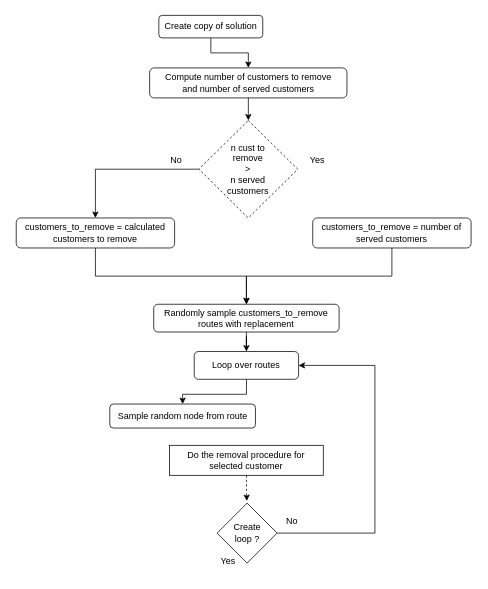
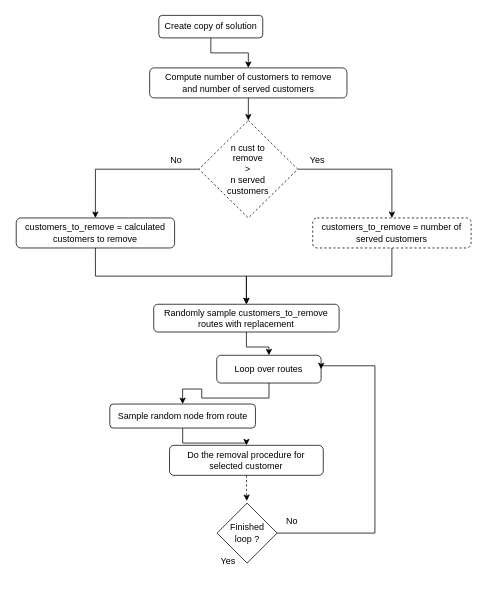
+ <mxCell id="16" style="edgeStyle=orthogonalEdgeStyle;rounded=0;orthogonalLoop=1;jettySize=auto;html=1;exitX=1;exitY=0.5;exitDx=0;exitDy=0;entryX=0.5;entryY=0;entryDx=0;entryDy=0;" parent="1" source="17" target="21" edge="1"><mxGeometry relative="1" as="geometry" /></mxCell>
- <mxCell id="21" value="customers_to_remove = number of served customers" style="rounded=1;whiteSpace=wrap;html=1;fillColor=none;" parent="1" vertex="1"><mxGeometry x="416.1" y="290" width="211.06" height="40" as="geometry" /></mxCell>
+ <mxCell id="21" value="customers_to_remove = number of served customers" style="rounded=1;whiteSpace=wrap;html=1;fillColor=none;dashed=1;" parent="1" vertex="1"><mxGeometry x="416.1" y="290" width="211.06" height="40" as="geometry" /></mxCell>
- <mxCell id="7" value="Loop over routes" style="rounded=1;whiteSpace=wrap;html=1;fillColor=none;" parent="1" vertex="1"><mxGeometry x="258.16" y="468" width="139.1" height="37" as="geometry" /></mxCell>
+ <mxCell id="7" value="Loop over routes" style="rounded=1;whiteSpace=wrap;html=1;fillColor=none;" parent="1" vertex="1"><mxGeometry x="288.16" y="473" width="139.1" height="37" as="geometry" /></mxCell>
+ <mxCell id="8" value="" style="edgeStyle=orthogonalEdgeStyle;rounded=0;orthogonalLoop=1;jettySize=auto;html=1;" edge="1" parent="1" source="9" target="25"><mxGeometry relative="1" as="geometry" /></mxCell>
- <mxCell id="25" value="Do the removal procedure for selected customer" style="whiteSpace=wrap;html=1;fillColor=none;rounded=0;" vertex="1" parent="1"><mxGeometry x="225.25" y="593" width="204.91" height="40" as="geometry" /></mxCell>
+ <mxCell id="25" value="Do the removal procedure for selected customer" style="rounded=1;whiteSpace=wrap;html=1;fillColor=none;" vertex="1" parent="1"><mxGeometry x="225.25" y="593" width="204.91" height="40" as="geometry" /></mxCell>
- <mxCell id="13" value="Create &lt;br&gt;loop ?" style="rhombus;whiteSpace=wrap;html=1;fillColor=none;" parent="1" vertex="1"><mxGeometry x="288.62" y="670" width="80" height="80" as="geometry" /></mxCell>
+ <mxCell id="13" value="Finished &lt;br&gt;loop ?" style="rhombus;whiteSpace=wrap;html=1;fillColor=none;" parent="1" vertex="1"><mxGeometry x="288.62" y="670" width="80" height="80" as="geometry" /></mxCell>
